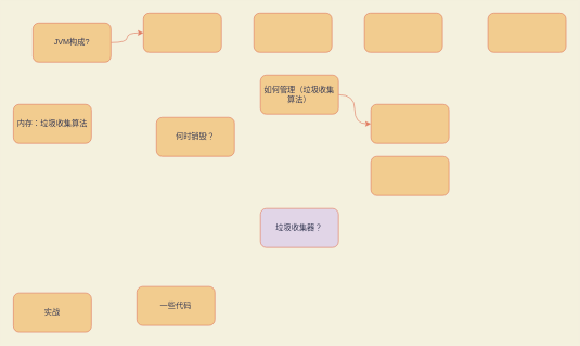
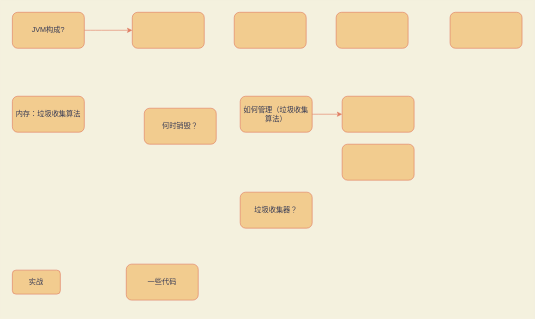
- <mxCell id="3" value="JVM构成?" style="rounded=1;whiteSpace=wrap;html=1;sketch=0;strokeColor=#E07A5F;fillColor=#F2CC8F;fontColor=#393C56;" parent="1" vertex="1"><mxGeometry x="50" y="35" width="120" height="60" as="geometry" /></mxCell>
+ <mxCell id="3" value="JVM构成?" style="rounded=1;whiteSpace=wrap;html=1;sketch=0;strokeColor=#E07A5F;fillColor=#F2CC8F;fontColor=#393C56;" parent="1" vertex="1"><mxGeometry x="20" y="20" width="120" height="60" as="geometry" /></mxCell>
- <mxCell id="11" value="如何管理（垃圾收集算法）" style="rounded=1;whiteSpace=wrap;html=1;sketch=0;strokeColor=#E07A5F;fillColor=#F2CC8F;fontColor=#393C56;" parent="1" vertex="1"><mxGeometry x="400" y="115" width="120" height="60" as="geometry" /></mxCell>
+ <mxCell id="11" value="如何管理（垃圾收集算法）" style="rounded=1;whiteSpace=wrap;html=1;sketch=0;strokeColor=#E07A5F;fillColor=#F2CC8F;fontColor=#393C56;" parent="1" vertex="1"><mxGeometry x="400" y="160" width="120" height="60" as="geometry" /></mxCell>
- <mxCell id="14" value="垃圾收集器？" style="rounded=1;whiteSpace=wrap;html=1;sketch=0;strokeColor=#E07A5F;fillColor=#e1d5e7;fontColor=#393C56;" parent="1" vertex="1"><mxGeometry x="400" y="320" width="120" height="60" as="geometry" /></mxCell>
+ <mxCell id="14" value="垃圾收集器？" style="rounded=1;whiteSpace=wrap;html=1;sketch=0;strokeColor=#E07A5F;fillColor=#F2CC8F;fontColor=#393C56;" parent="1" vertex="1"><mxGeometry x="400" y="320" width="120" height="60" as="geometry" /></mxCell>
- <mxCell id="15" value="实战" style="rounded=1;whiteSpace=wrap;html=1;sketch=0;strokeColor=#E07A5F;fillColor=#F2CC8F;fontColor=#393C56;" parent="1" vertex="1"><mxGeometry x="20" y="450" width="120" height="60" as="geometry" /></mxCell>
+ <mxCell id="15" value="实战" style="rounded=1;whiteSpace=wrap;html=1;sketch=0;strokeColor=#E07A5F;fillColor=#F2CC8F;fontColor=#393C56;" parent="1" vertex="1"><mxGeometry x="20" y="450" width="80" height="40" as="geometry" /></mxCell>
